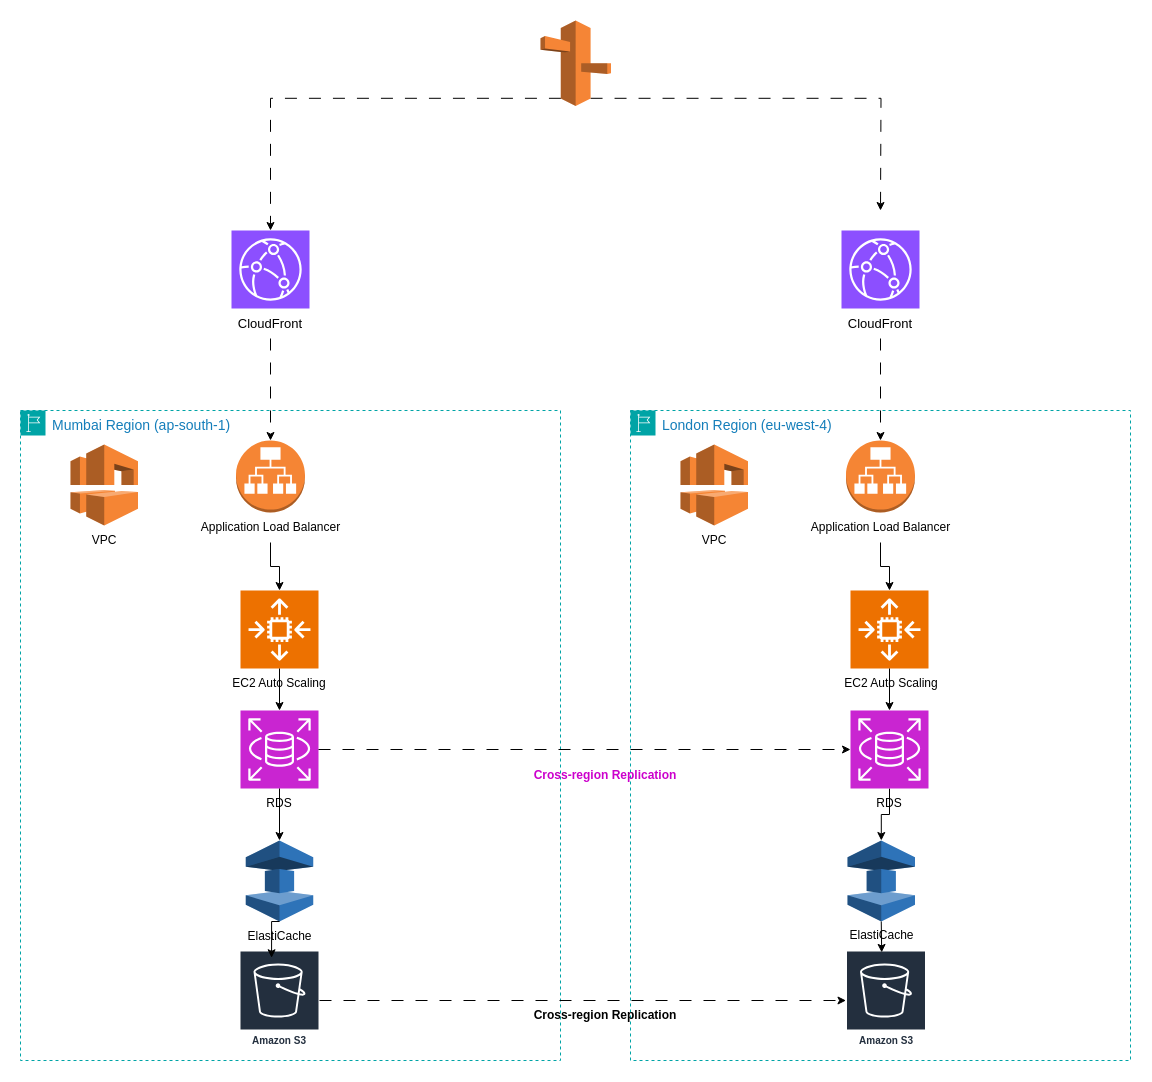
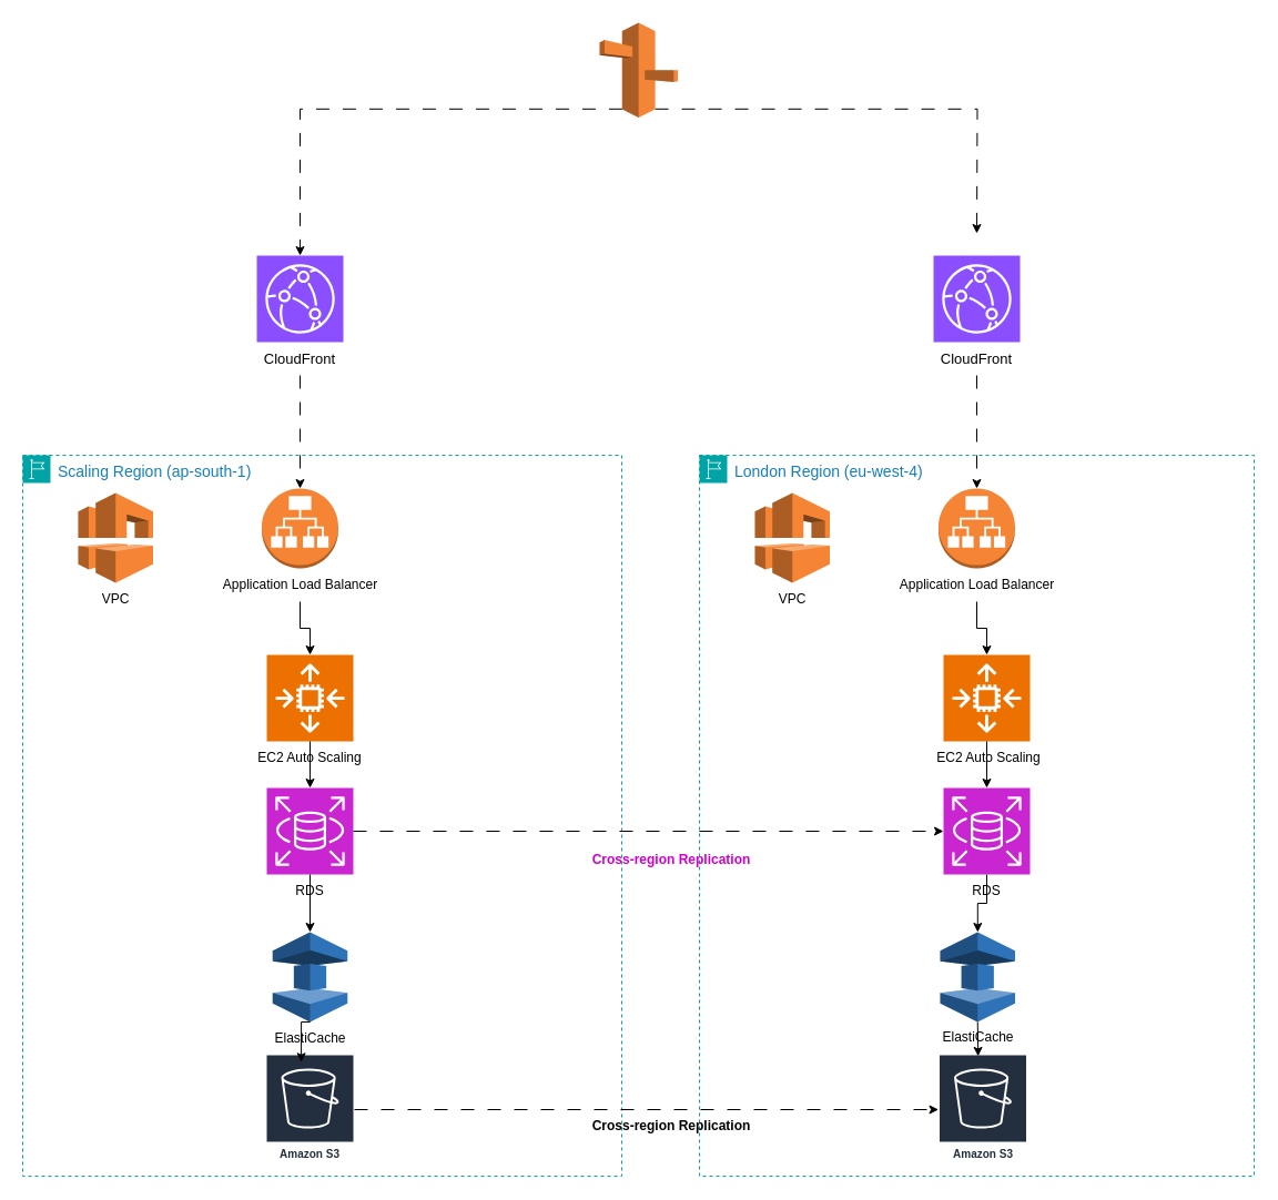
- <mxCell id="5" value="&lt;font style=&quot;font-size: 14px;&quot;&gt;Mumbai&amp;nbsp;Region (ap-south-1)&lt;/font&gt;" style="points=[[0,0],[0.25,0],[0.5,0],[0.75,0],[1,0],[1,0.25],[1,0.5],[1,0.75],[1,1],[0.75,1],[0.5,1],[0.25,1],[0,1],[0,0.75],[0,0.5],[0,0.25]];outlineConnect=0;gradientColor=none;html=1;whiteSpace=wrap;fontSize=12;fontStyle=0;container=1;pointerEvents=0;collapsible=0;recursiveResize=0;shape=mxgraph.aws4.group;grIcon=mxgraph.aws4.group_region;strokeColor=#00A4A6;fillColor=none;verticalAlign=top;align=left;spacingLeft=30;fontColor=#147EBA;perimeterSpacing=13;shadow=0;dashed=1;" vertex="1" parent="1"><mxGeometry x="20" y="410" width="540" height="650" as="geometry" /></mxCell>
+ <mxCell id="5" value="&lt;font style=&quot;font-size: 14px;&quot;&gt;Scaling&amp;nbsp;Region (ap-south-1)&lt;/font&gt;" style="points=[[0,0],[0.25,0],[0.5,0],[0.75,0],[1,0],[1,0.25],[1,0.5],[1,0.75],[1,1],[0.75,1],[0.5,1],[0.25,1],[0,1],[0,0.75],[0,0.5],[0,0.25]];outlineConnect=0;gradientColor=none;html=1;whiteSpace=wrap;fontSize=12;fontStyle=0;container=1;pointerEvents=0;collapsible=0;recursiveResize=0;shape=mxgraph.aws4.group;grIcon=mxgraph.aws4.group_region;strokeColor=#00A4A6;fillColor=none;verticalAlign=top;align=left;spacingLeft=30;fontColor=#147EBA;perimeterSpacing=13;shadow=0;dashed=1;" vertex="1" parent="1"><mxGeometry x="20" y="410" width="540" height="650" as="geometry" /></mxCell>
